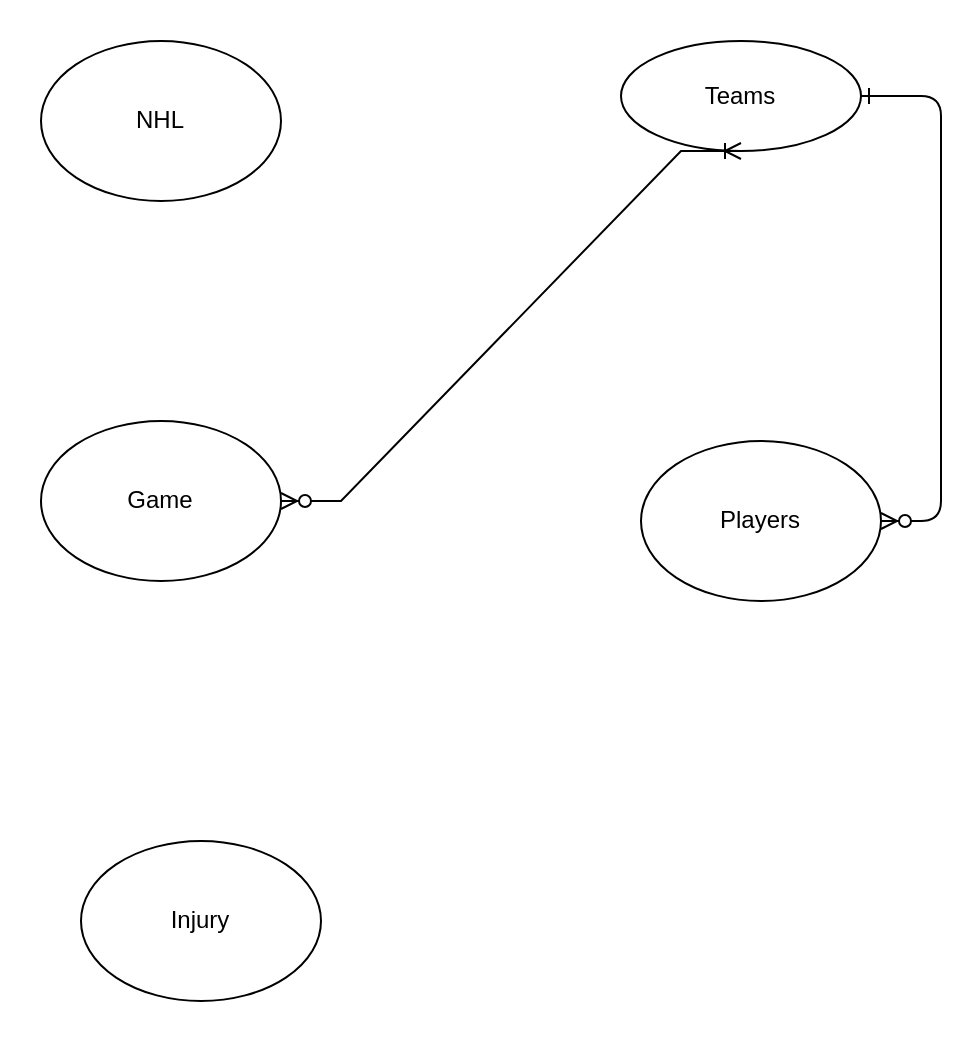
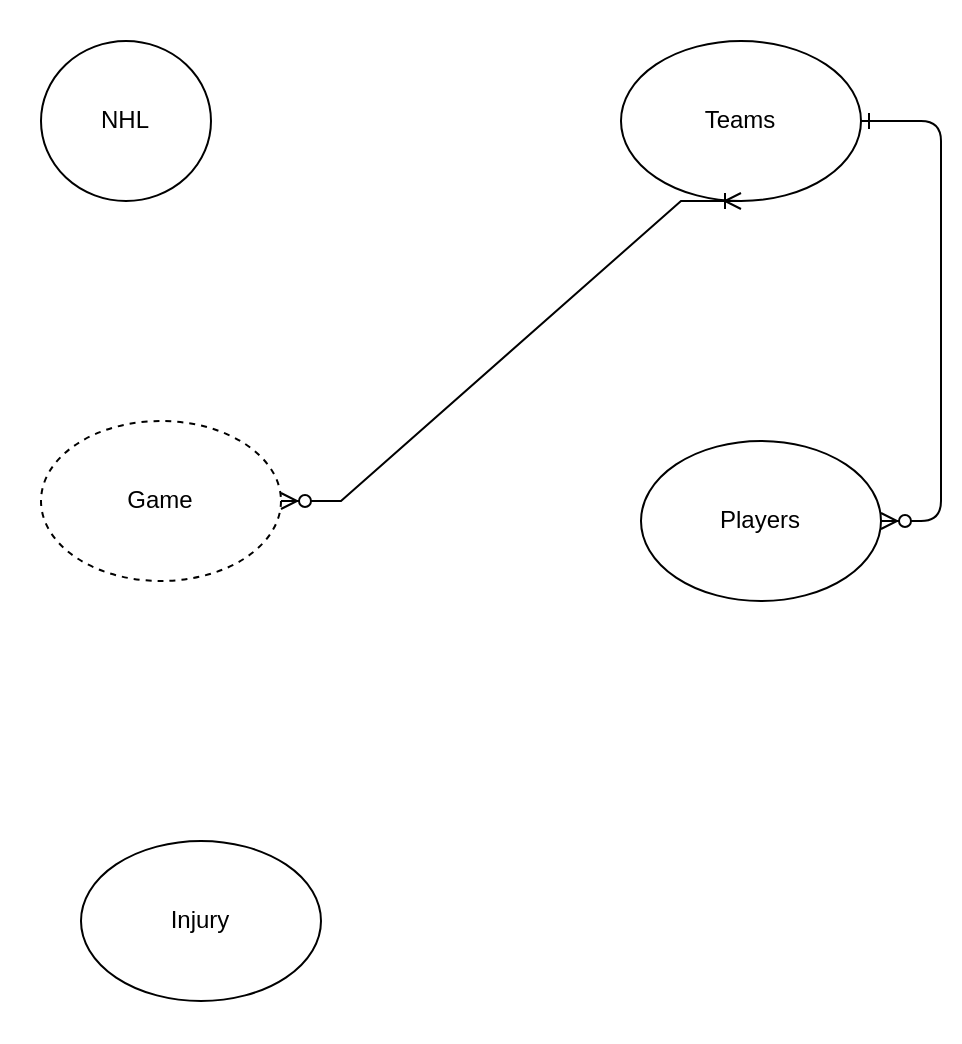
- <mxCell id="3" value="Teams" style="ellipse;whiteSpace=wrap;html=1;" vertex="1" parent="1"><mxGeometry x="310" y="20" width="120" height="55" as="geometry" /></mxCell>
+ <mxCell id="3" value="Teams" style="ellipse;whiteSpace=wrap;html=1;" vertex="1" parent="1"><mxGeometry x="310" y="20" width="120" height="80" as="geometry" /></mxCell>
- <mxCell id="2" value="NHL" style="ellipse;whiteSpace=wrap;html=1;" vertex="1" parent="1"><mxGeometry x="20" y="20" width="120" height="80" as="geometry" /></mxCell>
+ <mxCell id="2" value="NHL" style="ellipse;whiteSpace=wrap;html=1;" vertex="1" parent="1"><mxGeometry x="20" y="20" width="85" height="80" as="geometry" /></mxCell>
- <mxCell id="6" value="Game" style="ellipse;whiteSpace=wrap;html=1;" vertex="1" parent="1"><mxGeometry x="20" y="210" width="120" height="80" as="geometry" /></mxCell>
+ <mxCell id="6" value="Game" style="ellipse;whiteSpace=wrap;html=1;dashed=1;" vertex="1" parent="1"><mxGeometry x="20" y="210" width="120" height="80" as="geometry" /></mxCell>
